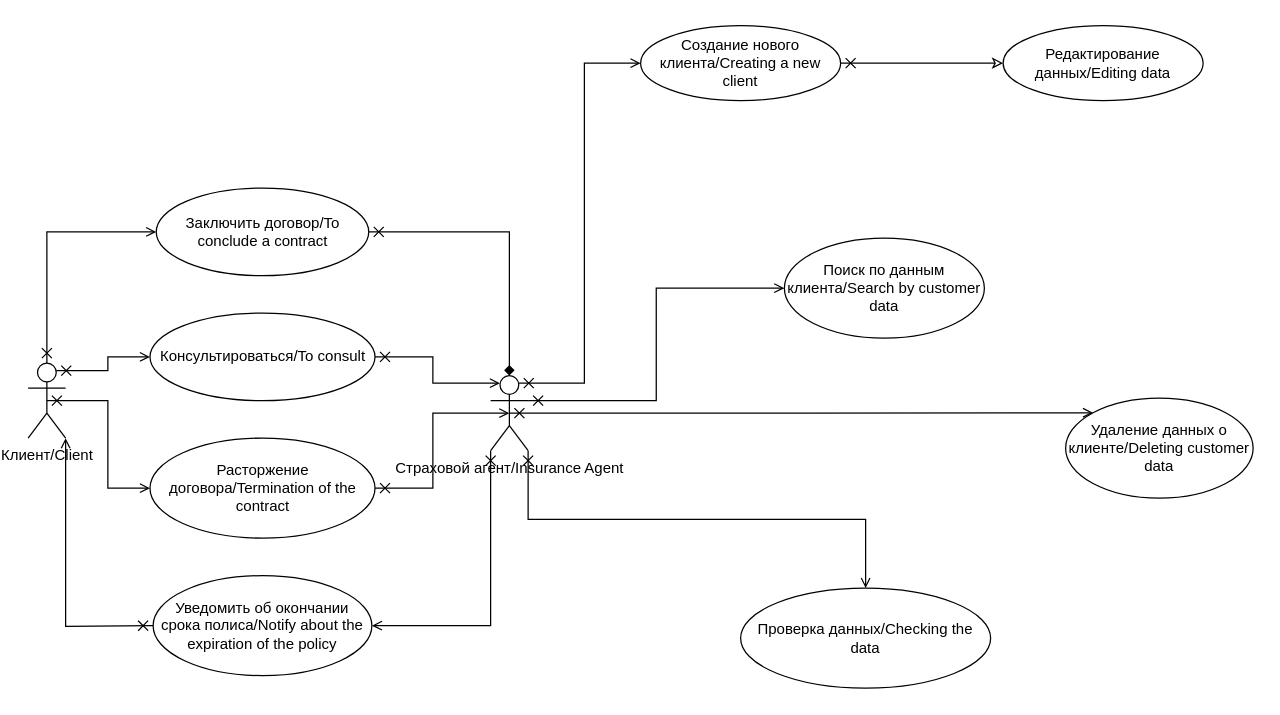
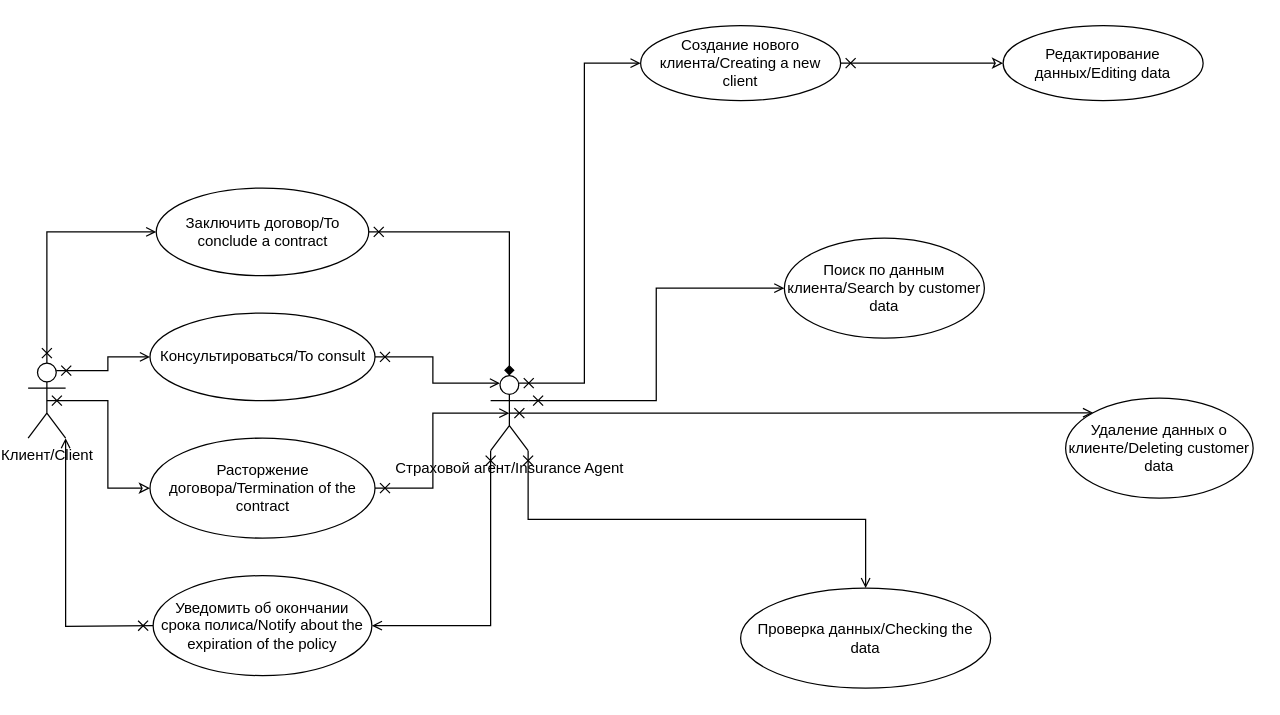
- <mxCell id="4" style="edgeStyle=orthogonalEdgeStyle;rounded=0;orthogonalLoop=1;jettySize=auto;html=1;exitX=0.5;exitY=0.5;exitDx=0;exitDy=0;exitPerimeter=0;endArrow=open;endFill=0;startArrow=cross;startFill=0;" parent="1" source="5" target="8" edge="1"><mxGeometry relative="1" as="geometry" /></mxCell>
+ <mxCell id="4" style="edgeStyle=orthogonalEdgeStyle;rounded=0;orthogonalLoop=1;jettySize=auto;html=1;exitX=0.5;exitY=0.5;exitDx=0;exitDy=0;exitPerimeter=0;endArrow=classic;endFill=0;startArrow=cross;startFill=0;" parent="1" source="5" target="8" edge="1"><mxGeometry relative="1" as="geometry" /></mxCell>
